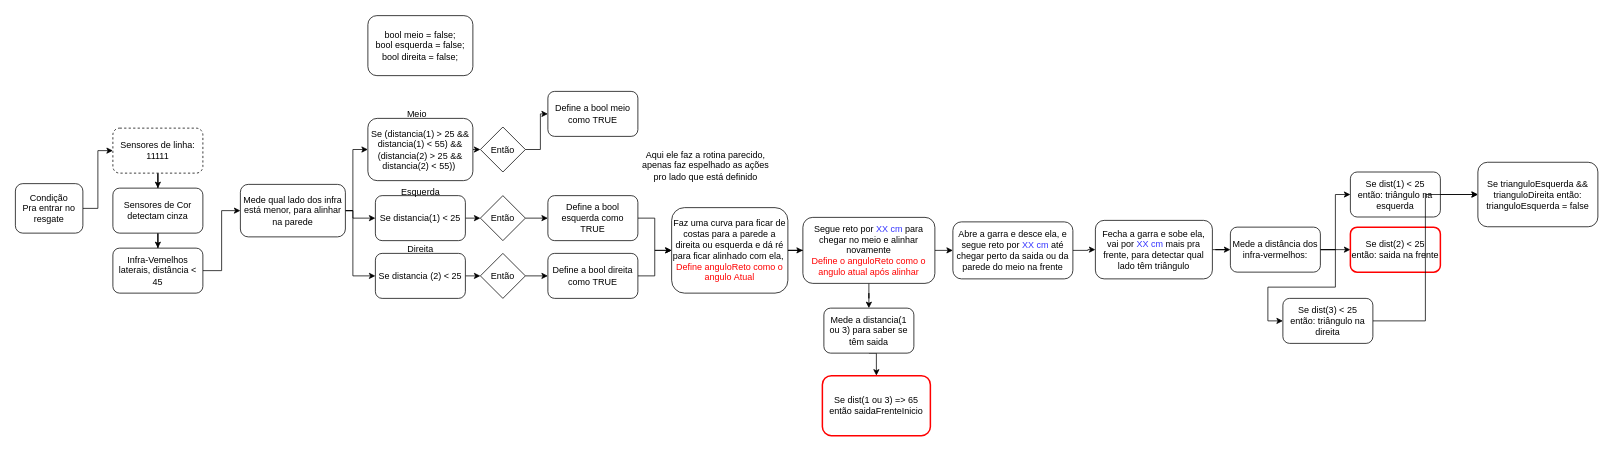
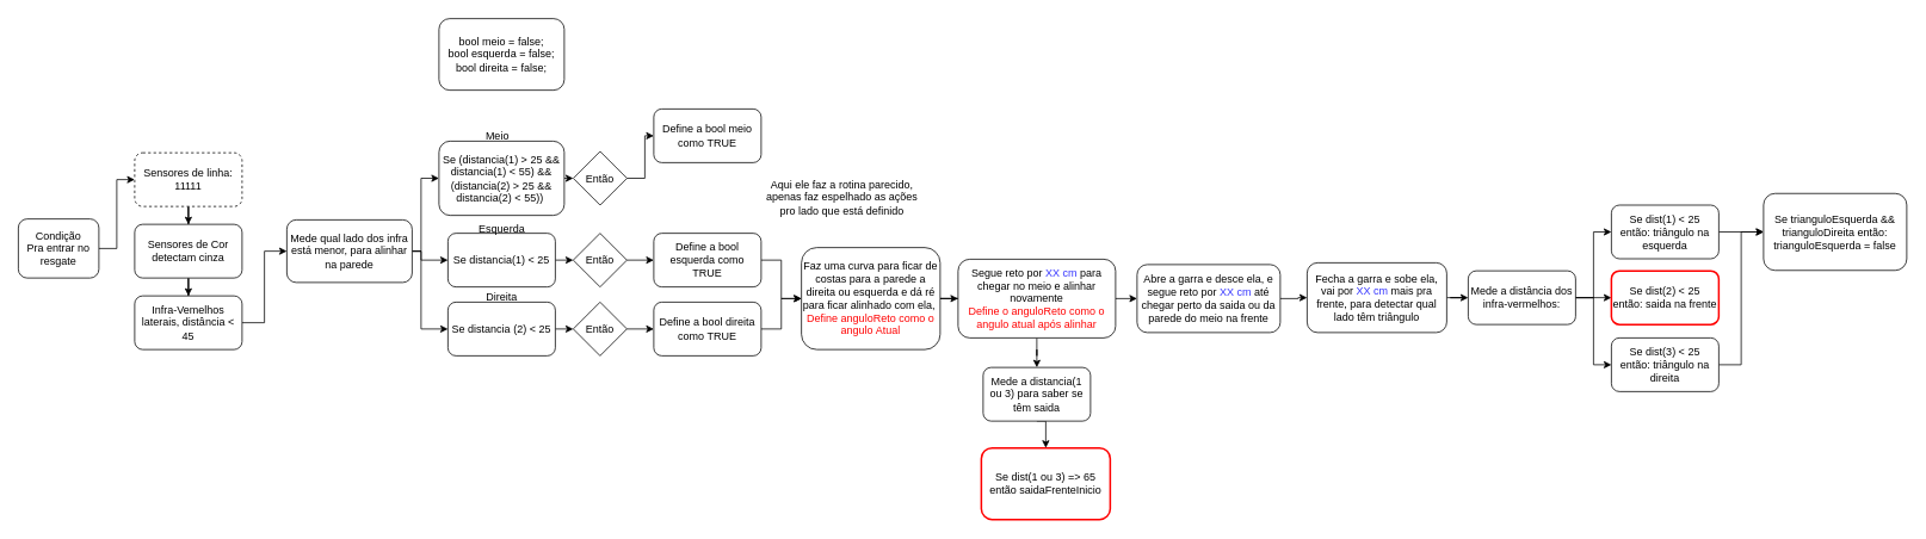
- <mxCell id="53" value="Se dist(3) &amp;lt; 25&lt;div&gt;então: triângulo na direita&lt;/div&gt;" style="rounded=1;whiteSpace=wrap;html=1;" vertex="1" parent="1"><mxGeometry x="1710" y="397" width="120" height="60" as="geometry" /></mxCell>
+ <mxCell id="53" value="Se dist(3) &amp;lt; 25&lt;div&gt;então: triângulo na direita&lt;/div&gt;" style="rounded=1;whiteSpace=wrap;html=1;" vertex="1" parent="1"><mxGeometry x="1800" y="377" width="120" height="60" as="geometry" /></mxCell>
